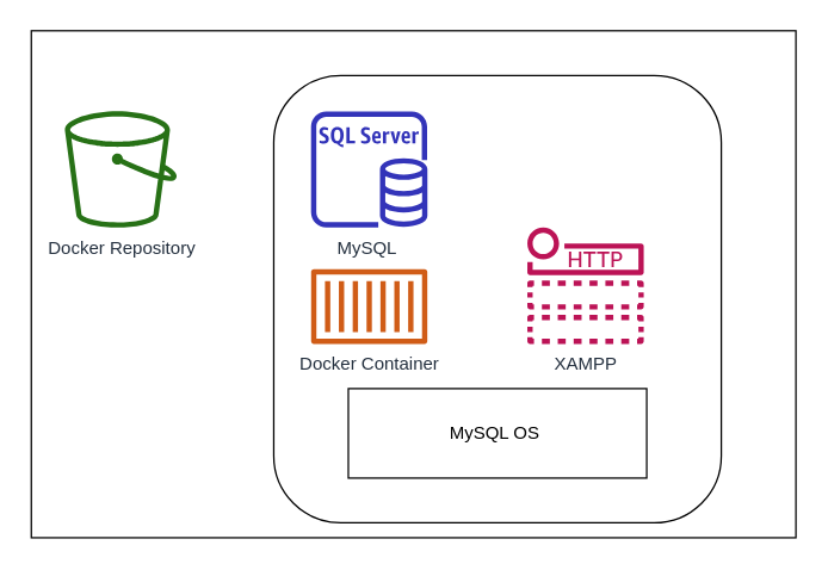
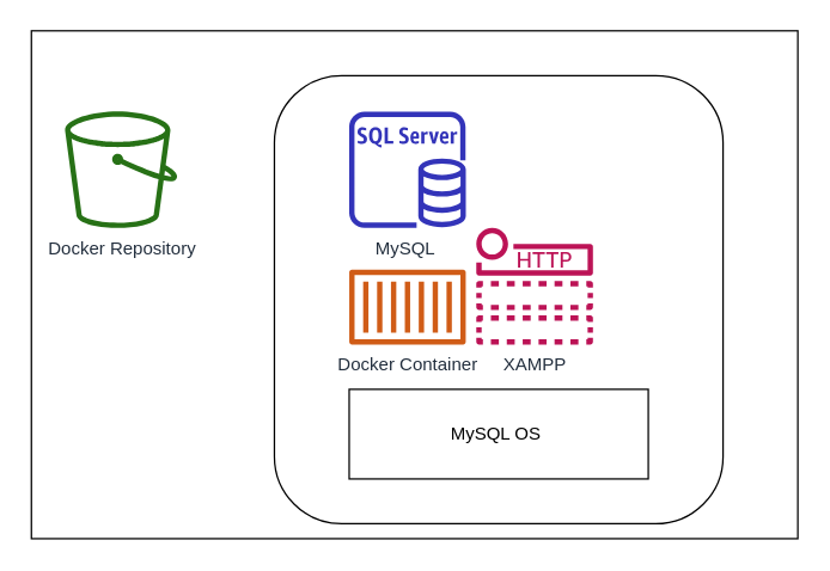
- <mxCell id="5" value="MySQL&amp;nbsp;" style="outlineConnect=0;fontColor=#232F3E;gradientColor=none;fillColor=#3334B9;strokeColor=none;dashed=0;verticalLabelPosition=bottom;verticalAlign=top;align=center;html=1;fontSize=12;fontStyle=0;aspect=fixed;pointerEvents=1;shape=mxgraph.aws4.rds_sql_server_instance;" vertex="1" parent="1"><mxGeometry x="208" y="74" width="78" height="78" as="geometry" /></mxCell>
+ <mxCell id="5" value="MySQL&amp;nbsp;" style="outlineConnect=0;fontColor=#232F3E;gradientColor=none;fillColor=#3334B9;strokeColor=none;dashed=0;verticalLabelPosition=bottom;verticalAlign=top;align=center;html=1;fontSize=12;fontStyle=0;aspect=fixed;pointerEvents=1;shape=mxgraph.aws4.rds_sql_server_instance;" vertex="1" parent="1"><mxGeometry x="233" y="74" width="78" height="78" as="geometry" /></mxCell>
- <mxCell id="8" value="XAMPP" style="outlineConnect=0;fontColor=#232F3E;gradientColor=none;fillColor=#BC1356;strokeColor=none;dashed=0;verticalLabelPosition=bottom;verticalAlign=top;align=center;html=1;fontSize=12;fontStyle=0;aspect=fixed;pointerEvents=1;shape=mxgraph.aws4.http_notification;" vertex="1" parent="1"><mxGeometry x="353" y="152" width="78" height="78" as="geometry" /></mxCell>
+ <mxCell id="8" value="XAMPP" style="outlineConnect=0;fontColor=#232F3E;gradientColor=none;fillColor=#BC1356;strokeColor=none;dashed=0;verticalLabelPosition=bottom;verticalAlign=top;align=center;html=1;fontSize=12;fontStyle=0;aspect=fixed;pointerEvents=1;shape=mxgraph.aws4.http_notification;" vertex="1" parent="1"><mxGeometry x="318" y="152" width="78" height="78" as="geometry" /></mxCell>
- <mxCell id="6" value="Docker Container" style="outlineConnect=0;fontColor=#232F3E;gradientColor=none;fillColor=#D05C17;strokeColor=none;dashed=0;verticalLabelPosition=bottom;verticalAlign=top;align=center;html=1;fontSize=12;fontStyle=0;aspect=fixed;pointerEvents=1;shape=mxgraph.aws4.container_1;" vertex="1" parent="1"><mxGeometry x="208" y="180" width="78" height="50" as="geometry" /></mxCell>
+ <mxCell id="6" value="Docker Container" style="outlineConnect=0;fontColor=#232F3E;gradientColor=none;fillColor=#D05C17;strokeColor=none;dashed=0;verticalLabelPosition=bottom;verticalAlign=top;align=center;html=1;fontSize=12;fontStyle=0;aspect=fixed;pointerEvents=1;shape=mxgraph.aws4.container_1;" vertex="1" parent="1"><mxGeometry x="233" y="180" width="78" height="50" as="geometry" /></mxCell>
